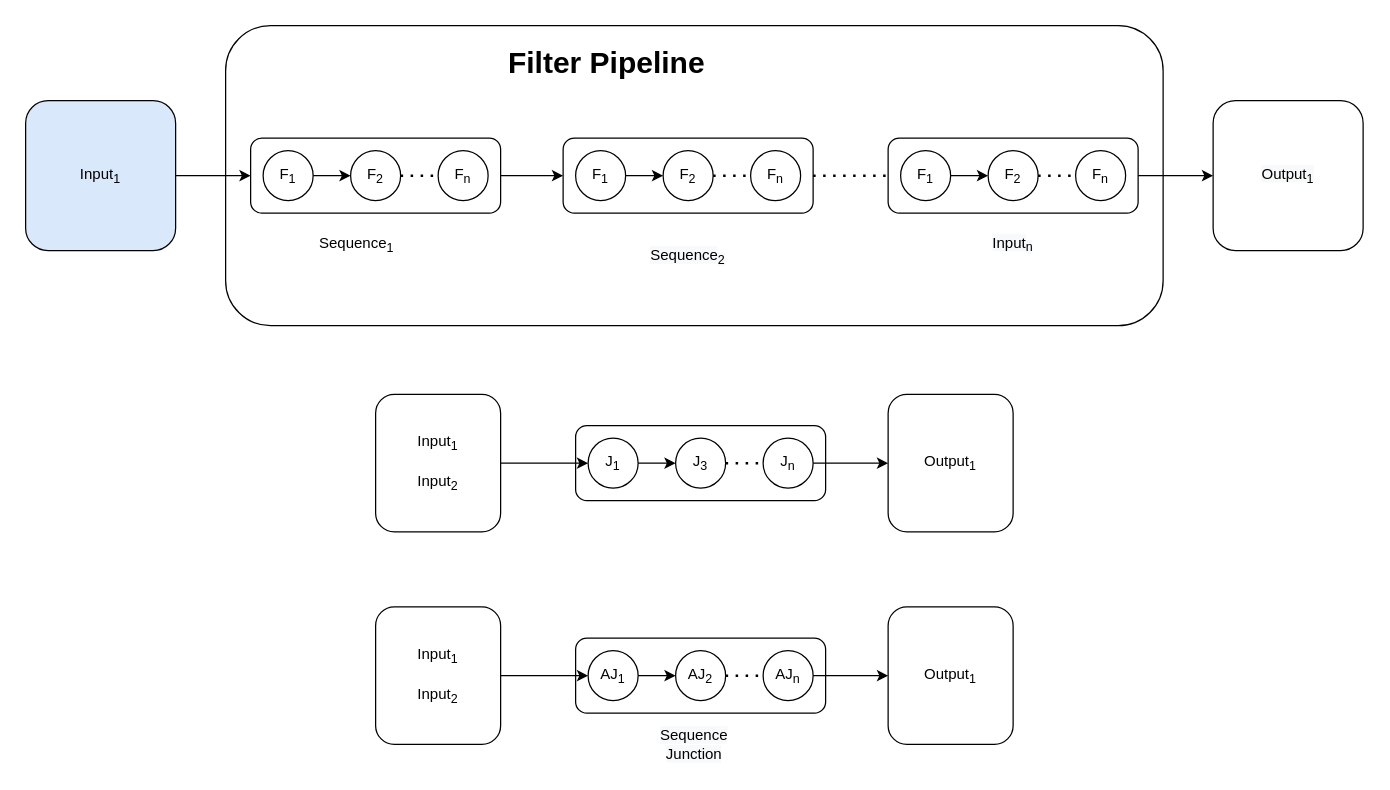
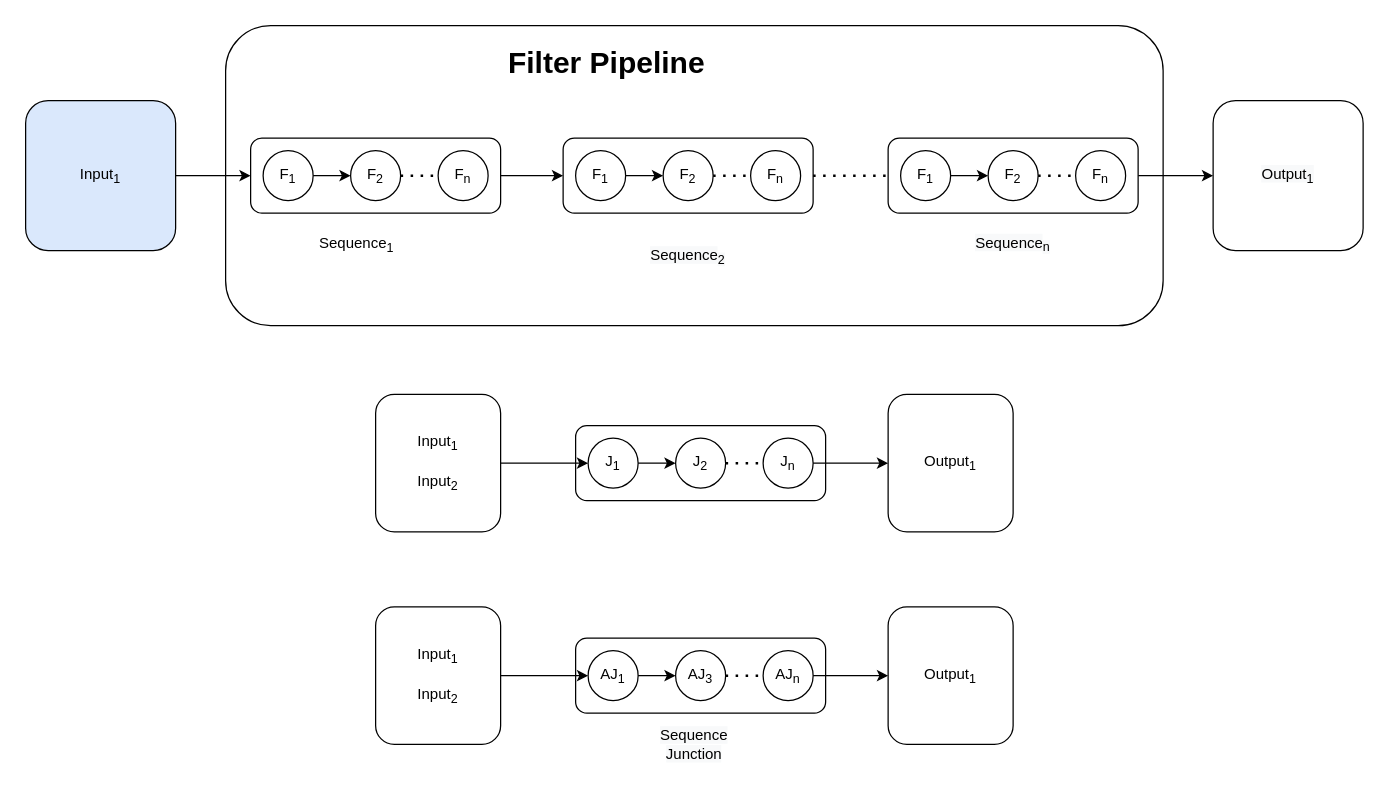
- <mxCell id="38" value="&lt;span style=&quot;color: rgb(0, 0, 0); font-family: Helvetica; font-size: 12px; font-style: normal; font-variant-ligatures: normal; font-variant-caps: normal; font-weight: 400; letter-spacing: normal; orphans: 2; text-align: center; text-indent: 0px; text-transform: none; widows: 2; word-spacing: 0px; -webkit-text-stroke-width: 0px; background-color: rgb(248, 249, 250); text-decoration-thickness: initial; text-decoration-style: initial; text-decoration-color: initial; float: none; display: inline !important;&quot;&gt;Input&lt;/span&gt;&lt;sub style=&quot;color: rgb(0, 0, 0); font-family: Helvetica; font-style: normal; font-variant-ligatures: normal; font-variant-caps: normal; font-weight: 400; letter-spacing: normal; orphans: 2; text-align: center; text-indent: 0px; text-transform: none; widows: 2; word-spacing: 0px; -webkit-text-stroke-width: 0px; background-color: rgb(248, 249, 250); text-decoration-thickness: initial; text-decoration-style: initial; text-decoration-color: initial;&quot;&gt;n&lt;/sub&gt;" style="text;html=1;strokeColor=none;fillColor=none;align=center;verticalAlign=middle;whiteSpace=wrap;rounded=0;" vertex="1" parent="1"><mxGeometry x="780" y="180" width="60" height="30" as="geometry" /></mxCell>
+ <mxCell id="38" value="&lt;span style=&quot;color: rgb(0, 0, 0); font-family: Helvetica; font-size: 12px; font-style: normal; font-variant-ligatures: normal; font-variant-caps: normal; font-weight: 400; letter-spacing: normal; orphans: 2; text-align: center; text-indent: 0px; text-transform: none; widows: 2; word-spacing: 0px; -webkit-text-stroke-width: 0px; background-color: rgb(248, 249, 250); text-decoration-thickness: initial; text-decoration-style: initial; text-decoration-color: initial; float: none; display: inline !important;&quot;&gt;Sequence&lt;/span&gt;&lt;sub style=&quot;color: rgb(0, 0, 0); font-family: Helvetica; font-style: normal; font-variant-ligatures: normal; font-variant-caps: normal; font-weight: 400; letter-spacing: normal; orphans: 2; text-align: center; text-indent: 0px; text-transform: none; widows: 2; word-spacing: 0px; -webkit-text-stroke-width: 0px; background-color: rgb(248, 249, 250); text-decoration-thickness: initial; text-decoration-style: initial; text-decoration-color: initial;&quot;&gt;n&lt;/sub&gt;" style="text;html=1;strokeColor=none;fillColor=none;align=center;verticalAlign=middle;whiteSpace=wrap;rounded=0;" vertex="1" parent="1"><mxGeometry x="780" y="180" width="60" height="30" as="geometry" /></mxCell>
- <mxCell id="51" value="J&lt;sub&gt;3&lt;/sub&gt;" style="text;html=1;strokeColor=none;fillColor=none;align=center;verticalAlign=middle;whiteSpace=wrap;rounded=0;" vertex="1" parent="43"><mxGeometry x="75" y="20" width="50" height="20" as="geometry" /></mxCell>
+ <mxCell id="51" value="J&lt;sub&gt;2&lt;/sub&gt;" style="text;html=1;strokeColor=none;fillColor=none;align=center;verticalAlign=middle;whiteSpace=wrap;rounded=0;" vertex="1" parent="43"><mxGeometry x="75" y="20" width="50" height="20" as="geometry" /></mxCell>
- <mxCell id="66" value="AJ&lt;sub&gt;2&lt;/sub&gt;" style="text;html=1;strokeColor=none;fillColor=none;align=center;verticalAlign=middle;whiteSpace=wrap;rounded=0;" vertex="1" parent="58"><mxGeometry x="75" y="20" width="50" height="20" as="geometry" /></mxCell>
+ <mxCell id="66" value="AJ&lt;sub&gt;3&lt;/sub&gt;" style="text;html=1;strokeColor=none;fillColor=none;align=center;verticalAlign=middle;whiteSpace=wrap;rounded=0;" vertex="1" parent="58"><mxGeometry x="75" y="20" width="50" height="20" as="geometry" /></mxCell>
